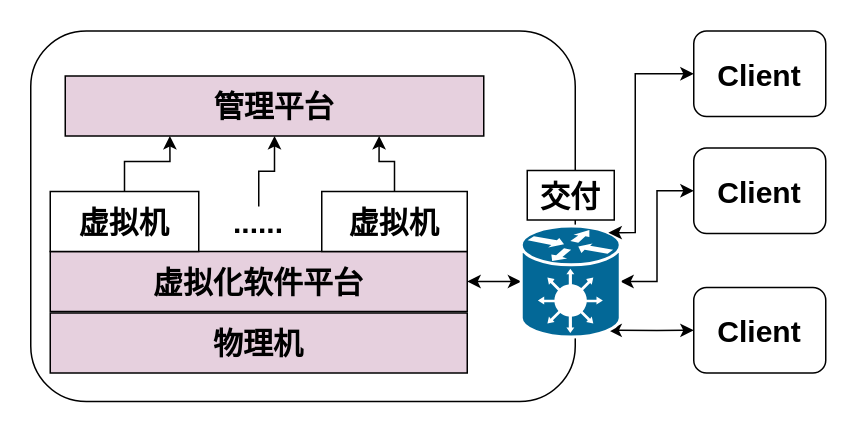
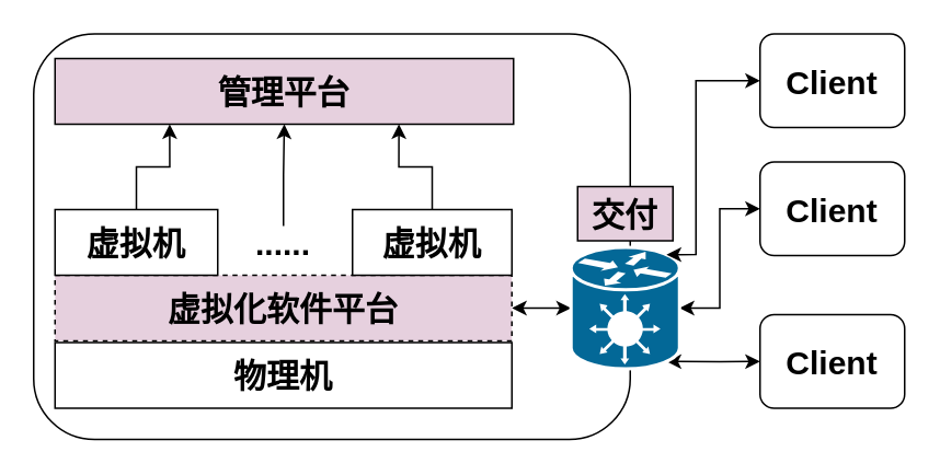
- <mxCell id="8" value="&lt;font style=&quot;font-size: 20px&quot;&gt;&lt;b&gt;管理平台&lt;/b&gt;&lt;/font&gt;" style="rounded=0;whiteSpace=wrap;html=1;fillColor=#E6D0DE;" vertex="1" parent="1"><mxGeometry x="43" y="50" width="279" height="40" as="geometry" /></mxCell>
+ <mxCell id="8" value="&lt;font style=&quot;font-size: 20px&quot;&gt;&lt;b&gt;管理平台&lt;/b&gt;&lt;/font&gt;" style="rounded=0;whiteSpace=wrap;html=1;fillColor=#E6D0DE;" vertex="1" parent="1"><mxGeometry x="33" y="35" width="279" height="40" as="geometry" /></mxCell>
- <mxCell id="20" value="&lt;span style=&quot;font-size: 20px&quot;&gt;&lt;b&gt;交付&lt;/b&gt;&lt;/span&gt;" style="rounded=0;whiteSpace=wrap;html=1;fillColor=#ffffff;" vertex="1" parent="1"><mxGeometry x="351" y="113" width="58" height="33" as="geometry" /></mxCell>
+ <mxCell id="20" value="&lt;span style=&quot;font-size: 20px&quot;&gt;&lt;b&gt;交付&lt;/b&gt;&lt;/span&gt;" style="rounded=0;whiteSpace=wrap;html=1;fillColor=#E6D0DE;" vertex="1" parent="1"><mxGeometry x="351" y="113" width="58" height="33" as="geometry" /></mxCell>
- <mxCell id="5" value="&lt;font style=&quot;font-size: 20px&quot;&gt;&lt;b&gt;虚拟化软件平台&lt;/b&gt;&lt;/font&gt;" style="rounded=0;whiteSpace=wrap;html=1;fillColor=#E6D0DE;" vertex="1" parent="1"><mxGeometry x="33" y="167" width="278" height="40" as="geometry" /></mxCell>
+ <mxCell id="5" value="&lt;font style=&quot;font-size: 20px&quot;&gt;&lt;b&gt;虚拟化软件平台&lt;/b&gt;&lt;/font&gt;" style="rounded=0;whiteSpace=wrap;html=1;fillColor=#E6D0DE;dashed=1;" vertex="1" parent="1"><mxGeometry x="33" y="167" width="278" height="40" as="geometry" /></mxCell>
- <mxCell id="3" value="&lt;font style=&quot;font-size: 20px&quot;&gt;&lt;b&gt;物理机&lt;/b&gt;&lt;/font&gt;" style="rounded=0;whiteSpace=wrap;html=1;fillColor=#e6d0de;" vertex="1" parent="1"><mxGeometry x="33" y="208" width="278" height="40" as="geometry" /></mxCell>
+ <mxCell id="3" value="&lt;font style=&quot;font-size: 20px&quot;&gt;&lt;b&gt;物理机&lt;/b&gt;&lt;/font&gt;" style="rounded=0;whiteSpace=wrap;html=1;fillColor=#FFFFFF;" vertex="1" parent="1"><mxGeometry x="33" y="208" width="278" height="40" as="geometry" /></mxCell>
